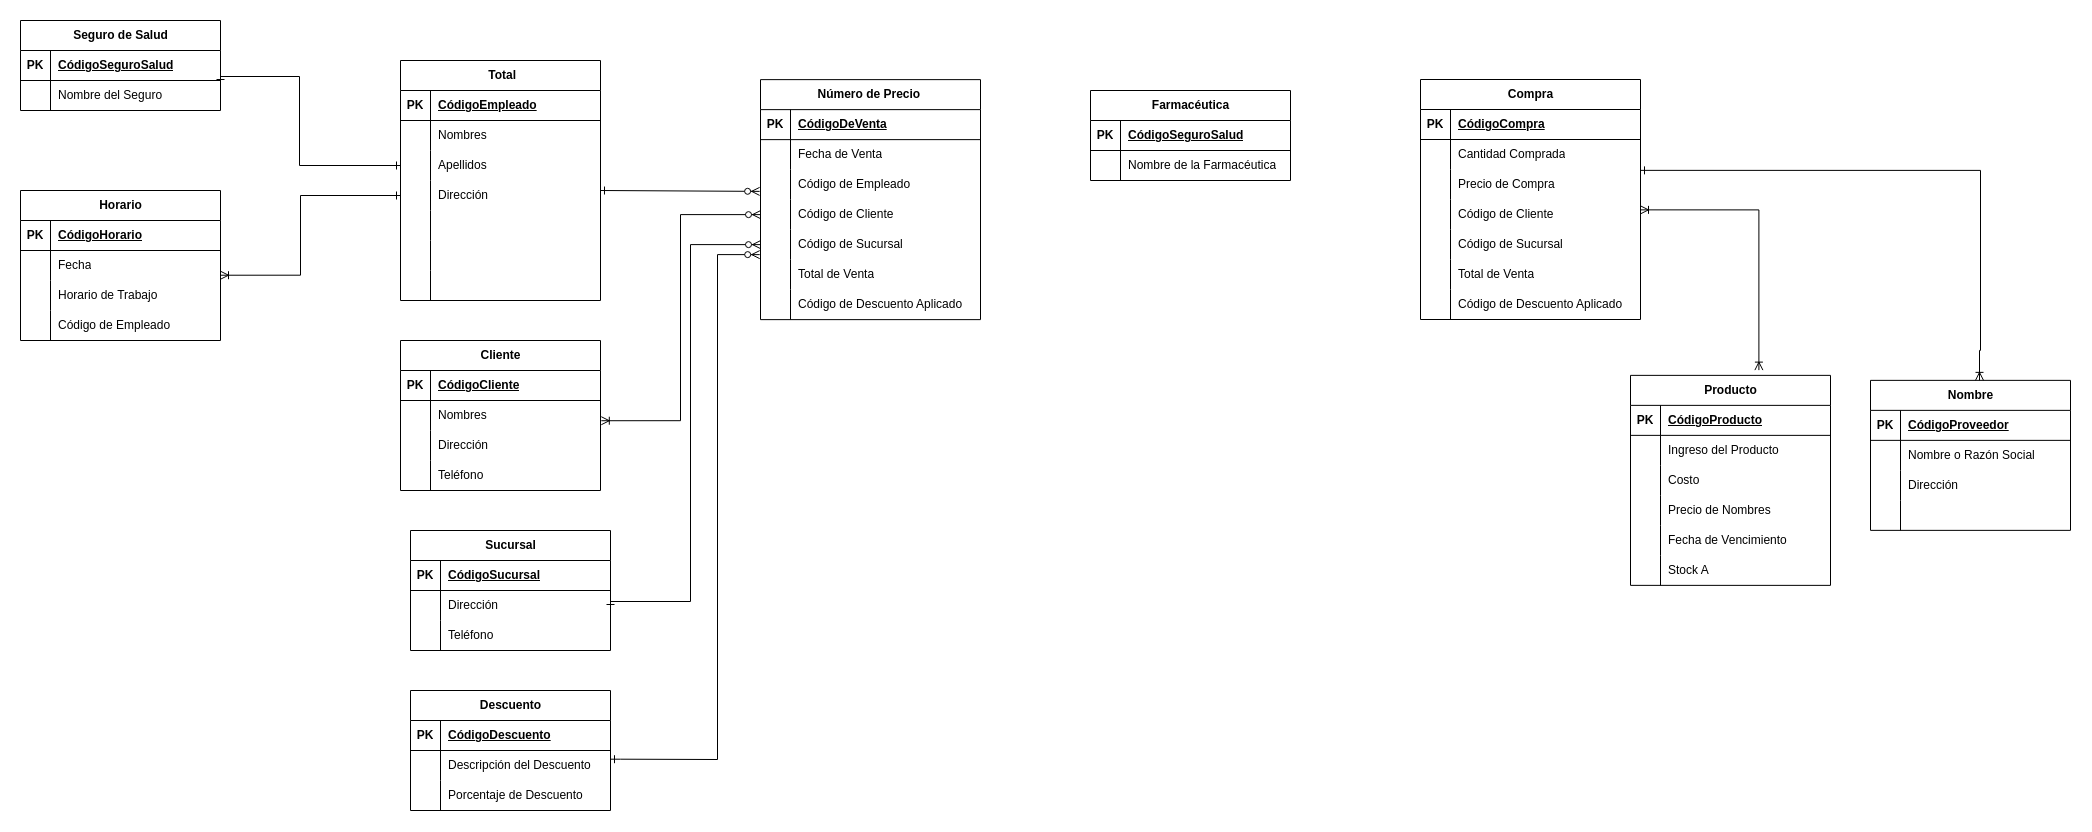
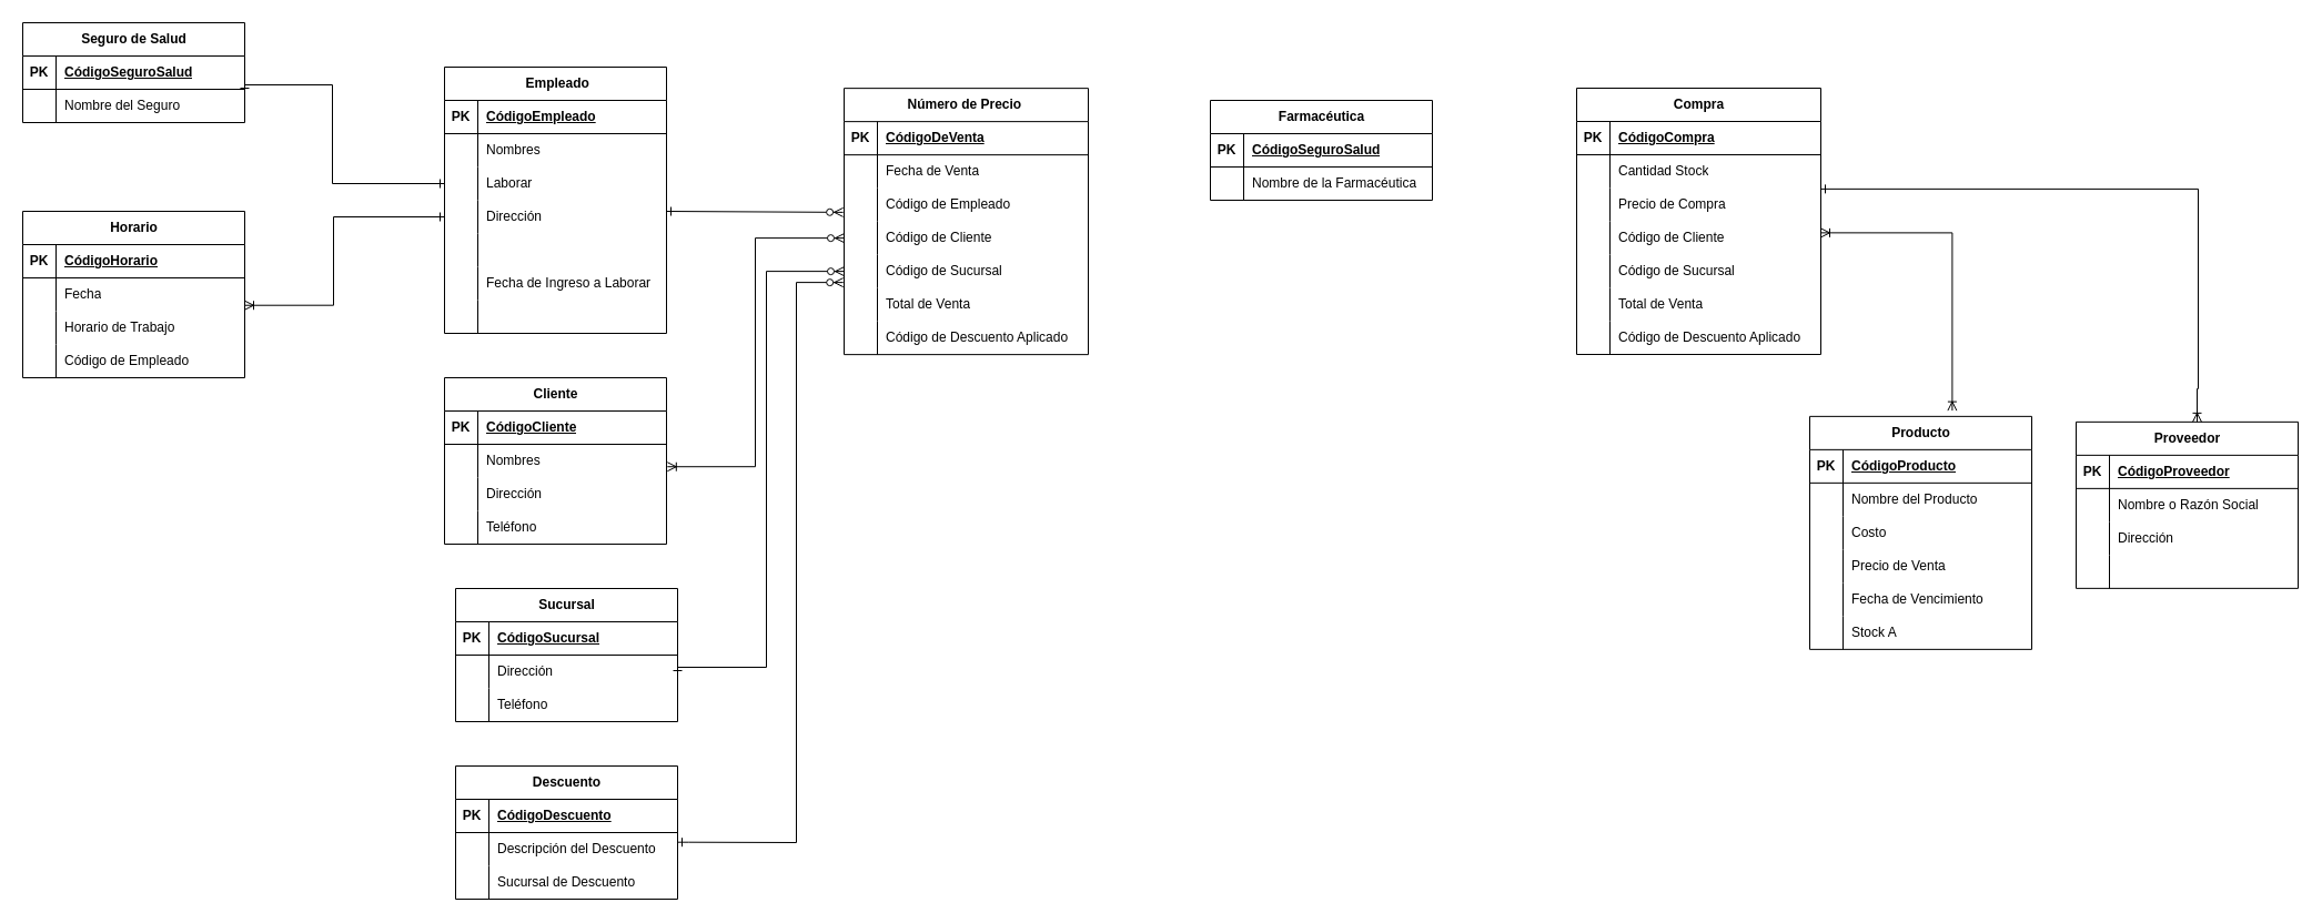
- <mxCell id="2" value="&amp;nbsp;Total" style="shape=table;startSize=30;container=1;collapsible=1;childLayout=tableLayout;fixedRows=1;rowLines=0;fontStyle=1;align=center;resizeLast=1;html=1;" vertex="1" parent="1"><mxGeometry x="400" y="60" width="200" height="240" as="geometry" /></mxCell>
+ <mxCell id="2" value="&amp;nbsp;Empleado" style="shape=table;startSize=30;container=1;collapsible=1;childLayout=tableLayout;fixedRows=1;rowLines=0;fontStyle=1;align=center;resizeLast=1;html=1;" vertex="1" parent="1"><mxGeometry x="400" y="60" width="200" height="240" as="geometry" /></mxCell>
- <mxCell id="145" value="Cantidad Comprada" style="shape=partialRectangle;connectable=0;fillColor=none;top=0;left=0;bottom=0;right=0;align=left;spacingLeft=6;overflow=hidden;whiteSpace=wrap;html=1;" vertex="1" parent="143"><mxGeometry x="30" width="190" height="30" as="geometry"><mxRectangle width="190" height="30" as="alternateBounds" /></mxGeometry></mxCell>
+ <mxCell id="145" value="Cantidad Stock" style="shape=partialRectangle;connectable=0;fillColor=none;top=0;left=0;bottom=0;right=0;align=left;spacingLeft=6;overflow=hidden;whiteSpace=wrap;html=1;" vertex="1" parent="143"><mxGeometry x="30" width="190" height="30" as="geometry"><mxRectangle width="190" height="30" as="alternateBounds" /></mxGeometry></mxCell>
- <mxCell id="11" value="Apellidos" style="shape=partialRectangle;connectable=0;fillColor=none;top=0;left=0;bottom=0;right=0;align=left;spacingLeft=6;overflow=hidden;whiteSpace=wrap;html=1;" vertex="1" parent="9"><mxGeometry x="30" width="170" height="30" as="geometry"><mxRectangle width="170" height="30" as="alternateBounds" /></mxGeometry></mxCell>
+ <mxCell id="11" value="Laborar" style="shape=partialRectangle;connectable=0;fillColor=none;top=0;left=0;bottom=0;right=0;align=left;spacingLeft=6;overflow=hidden;whiteSpace=wrap;html=1;" vertex="1" parent="9"><mxGeometry x="30" width="170" height="30" as="geometry"><mxRectangle width="170" height="30" as="alternateBounds" /></mxGeometry></mxCell>
+ <mxCell id="24" value="Fecha de Ingreso a Laborar" style="shape=partialRectangle;connectable=0;fillColor=none;top=0;left=0;bottom=0;right=0;align=left;spacingLeft=6;overflow=hidden;whiteSpace=wrap;html=1;" vertex="1" parent="1"><mxGeometry x="430" y="240" width="160" height="30" as="geometry"><mxRectangle width="150" height="30" as="alternateBounds" /></mxGeometry></mxCell>
- <mxCell id="35" value="Nombre" style="shape=table;startSize=30;container=1;collapsible=1;childLayout=tableLayout;fixedRows=1;rowLines=0;fontStyle=1;align=center;resizeLast=1;html=1;" vertex="1" parent="1"><mxGeometry x="1870" y="379.87" width="200" height="150" as="geometry" /></mxCell>
+ <mxCell id="35" value="Proveedor" style="shape=table;startSize=30;container=1;collapsible=1;childLayout=tableLayout;fixedRows=1;rowLines=0;fontStyle=1;align=center;resizeLast=1;html=1;" vertex="1" parent="1"><mxGeometry x="1870" y="379.87" width="200" height="150" as="geometry" /></mxCell>
- <mxCell id="67" value="Ingreso del Producto" style="shape=partialRectangle;connectable=0;fillColor=none;top=0;left=0;bottom=0;right=0;align=left;spacingLeft=6;overflow=hidden;whiteSpace=wrap;html=1;" vertex="1" parent="65"><mxGeometry x="30" width="170" height="30" as="geometry"><mxRectangle width="170" height="30" as="alternateBounds" /></mxGeometry></mxCell>
+ <mxCell id="67" value="Nombre del Producto" style="shape=partialRectangle;connectable=0;fillColor=none;top=0;left=0;bottom=0;right=0;align=left;spacingLeft=6;overflow=hidden;whiteSpace=wrap;html=1;" vertex="1" parent="65"><mxGeometry x="30" width="170" height="30" as="geometry"><mxRectangle width="170" height="30" as="alternateBounds" /></mxGeometry></mxCell>
- <mxCell id="73" value="Precio de Nombres" style="shape=partialRectangle;connectable=0;fillColor=none;top=0;left=0;bottom=0;right=0;align=left;spacingLeft=6;overflow=hidden;whiteSpace=wrap;html=1;" vertex="1" parent="71"><mxGeometry x="30" width="170" height="30" as="geometry"><mxRectangle width="170" height="30" as="alternateBounds" /></mxGeometry></mxCell>
+ <mxCell id="73" value="Precio de Venta" style="shape=partialRectangle;connectable=0;fillColor=none;top=0;left=0;bottom=0;right=0;align=left;spacingLeft=6;overflow=hidden;whiteSpace=wrap;html=1;" vertex="1" parent="71"><mxGeometry x="30" width="170" height="30" as="geometry"><mxRectangle width="170" height="30" as="alternateBounds" /></mxGeometry></mxCell>
- <mxCell id="89" value="Porcentaje de Descuento" style="shape=partialRectangle;connectable=0;fillColor=none;top=0;left=0;bottom=0;right=0;align=left;spacingLeft=6;overflow=hidden;whiteSpace=wrap;html=1;" vertex="1" parent="87"><mxGeometry x="30" width="170" height="30" as="geometry"><mxRectangle width="170" height="30" as="alternateBounds" /></mxGeometry></mxCell>
+ <mxCell id="89" value="Sucursal de Descuento" style="shape=partialRectangle;connectable=0;fillColor=none;top=0;left=0;bottom=0;right=0;align=left;spacingLeft=6;overflow=hidden;whiteSpace=wrap;html=1;" vertex="1" parent="87"><mxGeometry x="30" width="170" height="30" as="geometry"><mxRectangle width="170" height="30" as="alternateBounds" /></mxGeometry></mxCell>
